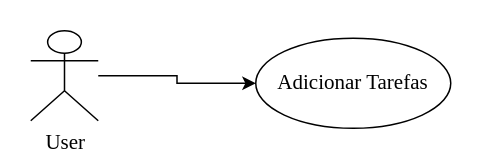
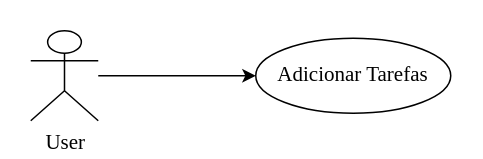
- <mxCell id="4" value="Adicionar Tarefas" style="ellipse;whiteSpace=wrap;html=1;verticalAlign=middle;fontFamily=Times New Roman;fontSize=14;" parent="1" vertex="1"><mxGeometry x="170" y="25" width="130" height="60" as="geometry" /></mxCell>
+ <mxCell id="4" value="Adicionar Tarefas" style="ellipse;whiteSpace=wrap;html=1;verticalAlign=middle;fontFamily=Times New Roman;fontSize=14;" parent="1" vertex="1"><mxGeometry x="170" y="25" width="130" height="50" as="geometry" /></mxCell>
